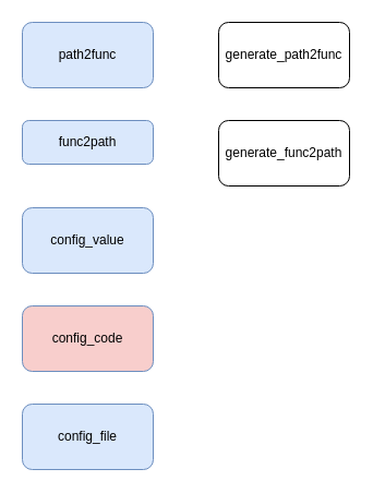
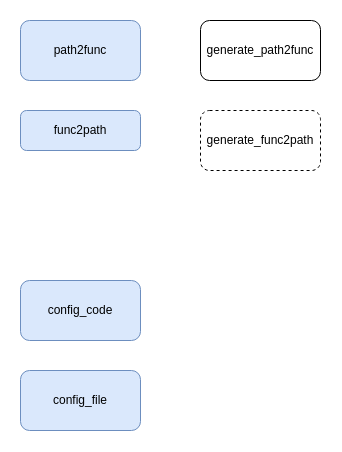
- <mxCell id="8" value="generate_func2path" style="rounded=1;whiteSpace=wrap;html=1;" vertex="1" parent="1"><mxGeometry x="200" y="110" width="120" height="60" as="geometry" /></mxCell>
+ <mxCell id="8" value="generate_func2path" style="rounded=1;whiteSpace=wrap;html=1;dashed=1;" vertex="1" parent="1"><mxGeometry x="200" y="110" width="120" height="60" as="geometry" /></mxCell>
- <mxCell id="5" value="config_value" style="rounded=1;whiteSpace=wrap;html=1;fillColor=#dae8fc;strokeColor=#6c8ebf;" vertex="1" parent="1"><mxGeometry x="20" y="190" width="120" height="60" as="geometry" /></mxCell>
- <mxCell id="6" value="config_code" style="rounded=1;whiteSpace=wrap;html=1;fillColor=#f8cecc;strokeColor=#6c8ebf;" vertex="1" parent="1"><mxGeometry x="20" y="280" width="120" height="60" as="geometry" /></mxCell>
+ <mxCell id="6" value="config_code" style="rounded=1;whiteSpace=wrap;html=1;fillColor=#dae8fc;strokeColor=#6c8ebf;" vertex="1" parent="1"><mxGeometry x="20" y="280" width="120" height="60" as="geometry" /></mxCell>
